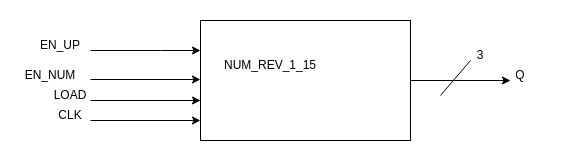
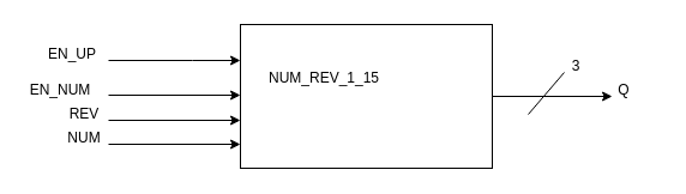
- <mxCell id="10" value="LOAD" style="text;html=1;strokeColor=none;fillColor=none;align=center;verticalAlign=middle;whiteSpace=wrap;rounded=0;" parent="1" vertex="1"><mxGeometry x="40" y="80" width="60" height="30" as="geometry" /></mxCell>
+ <mxCell id="10" value="REV" style="text;html=1;strokeColor=none;fillColor=none;align=center;verticalAlign=middle;whiteSpace=wrap;rounded=0;" parent="1" vertex="1"><mxGeometry x="40" y="80" width="60" height="30" as="geometry" /></mxCell>
- <mxCell id="11" value="CLK" style="text;html=1;strokeColor=none;fillColor=none;align=center;verticalAlign=middle;whiteSpace=wrap;rounded=0;" parent="1" vertex="1"><mxGeometry x="40" y="100" width="60" height="30" as="geometry" /></mxCell>
+ <mxCell id="11" value="NUM" style="text;html=1;strokeColor=none;fillColor=none;align=center;verticalAlign=middle;whiteSpace=wrap;rounded=0;" parent="1" vertex="1"><mxGeometry x="40" y="100" width="60" height="30" as="geometry" /></mxCell>
